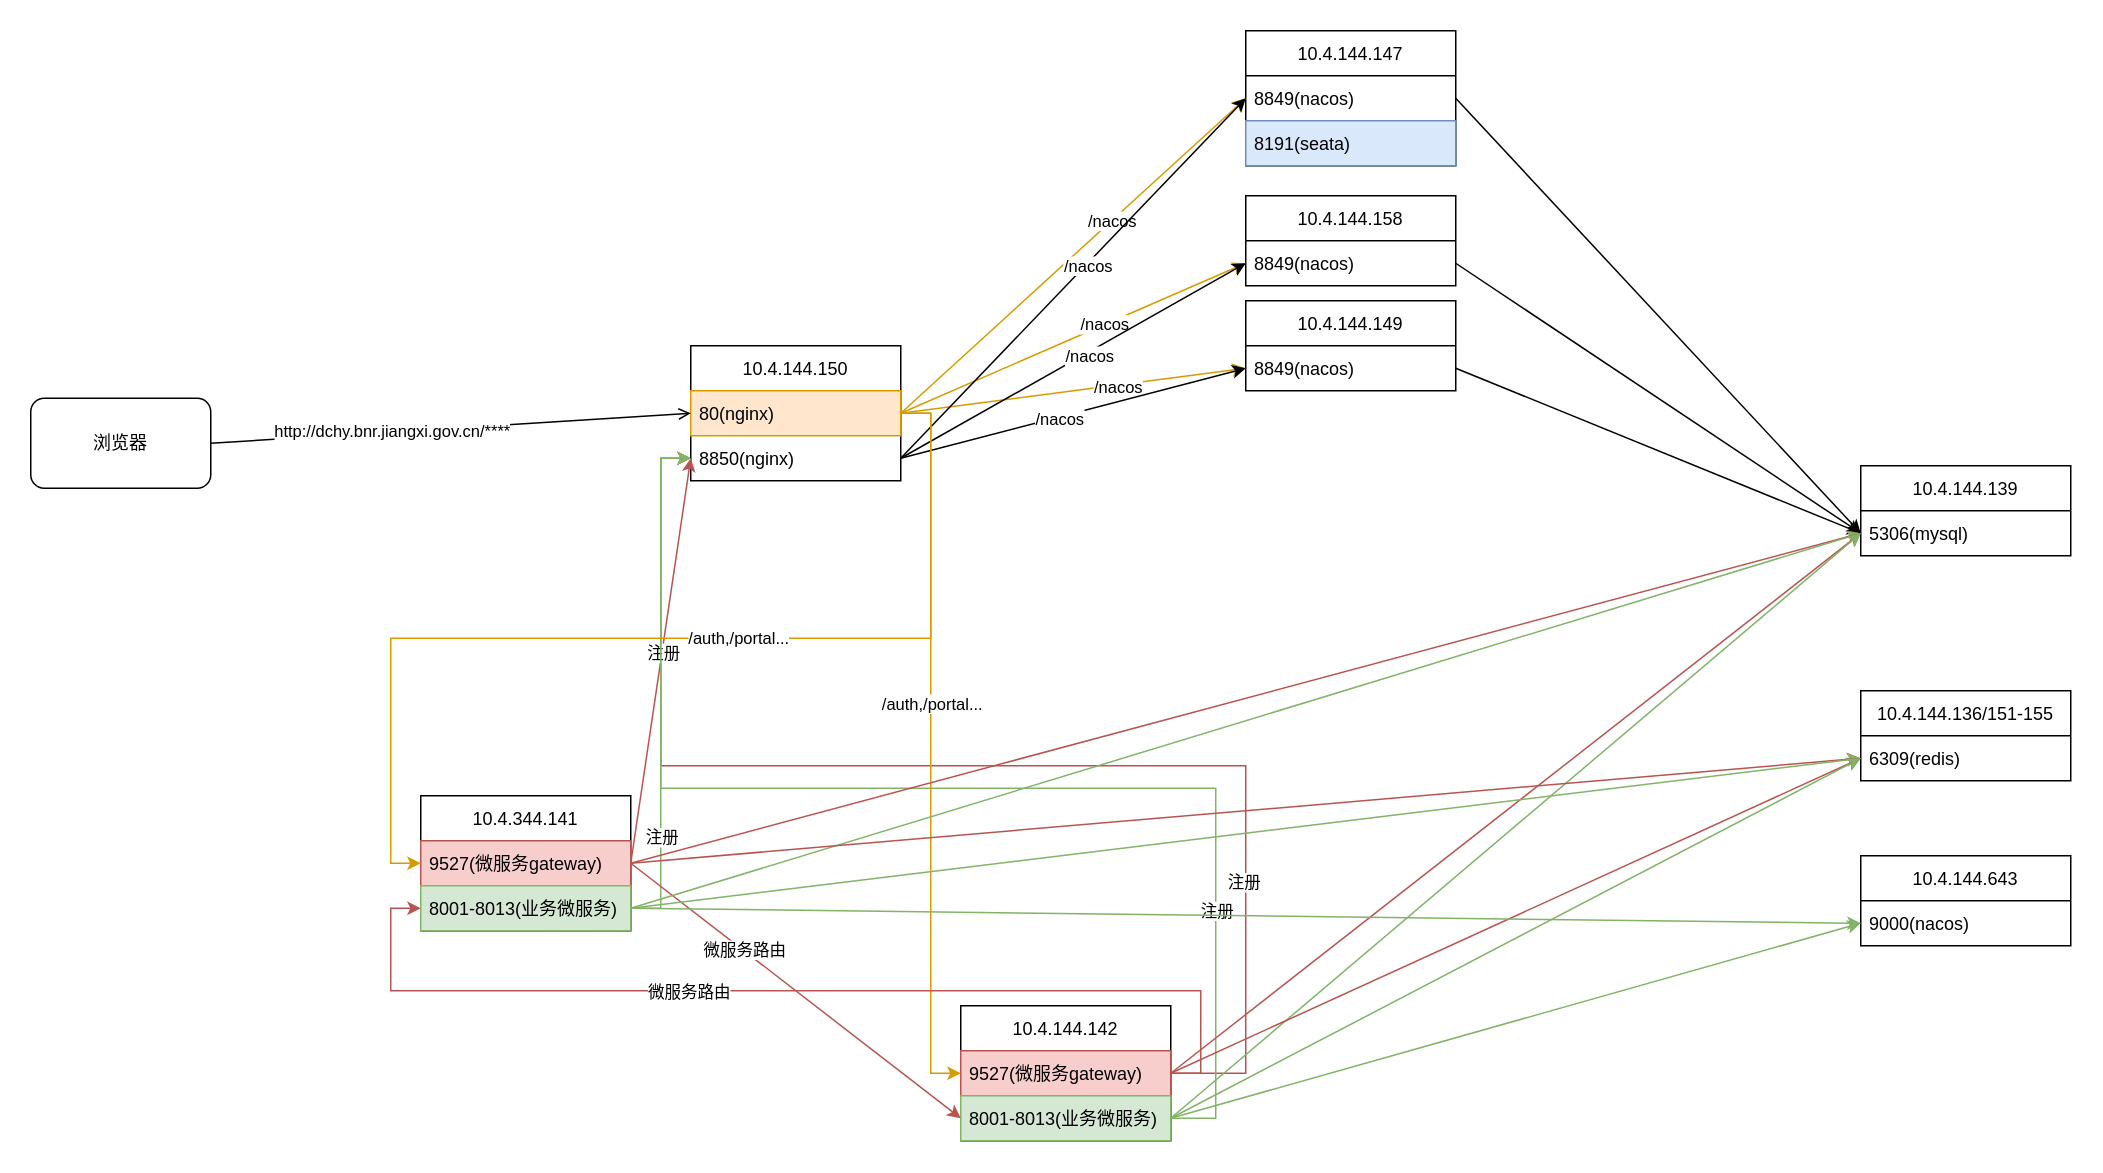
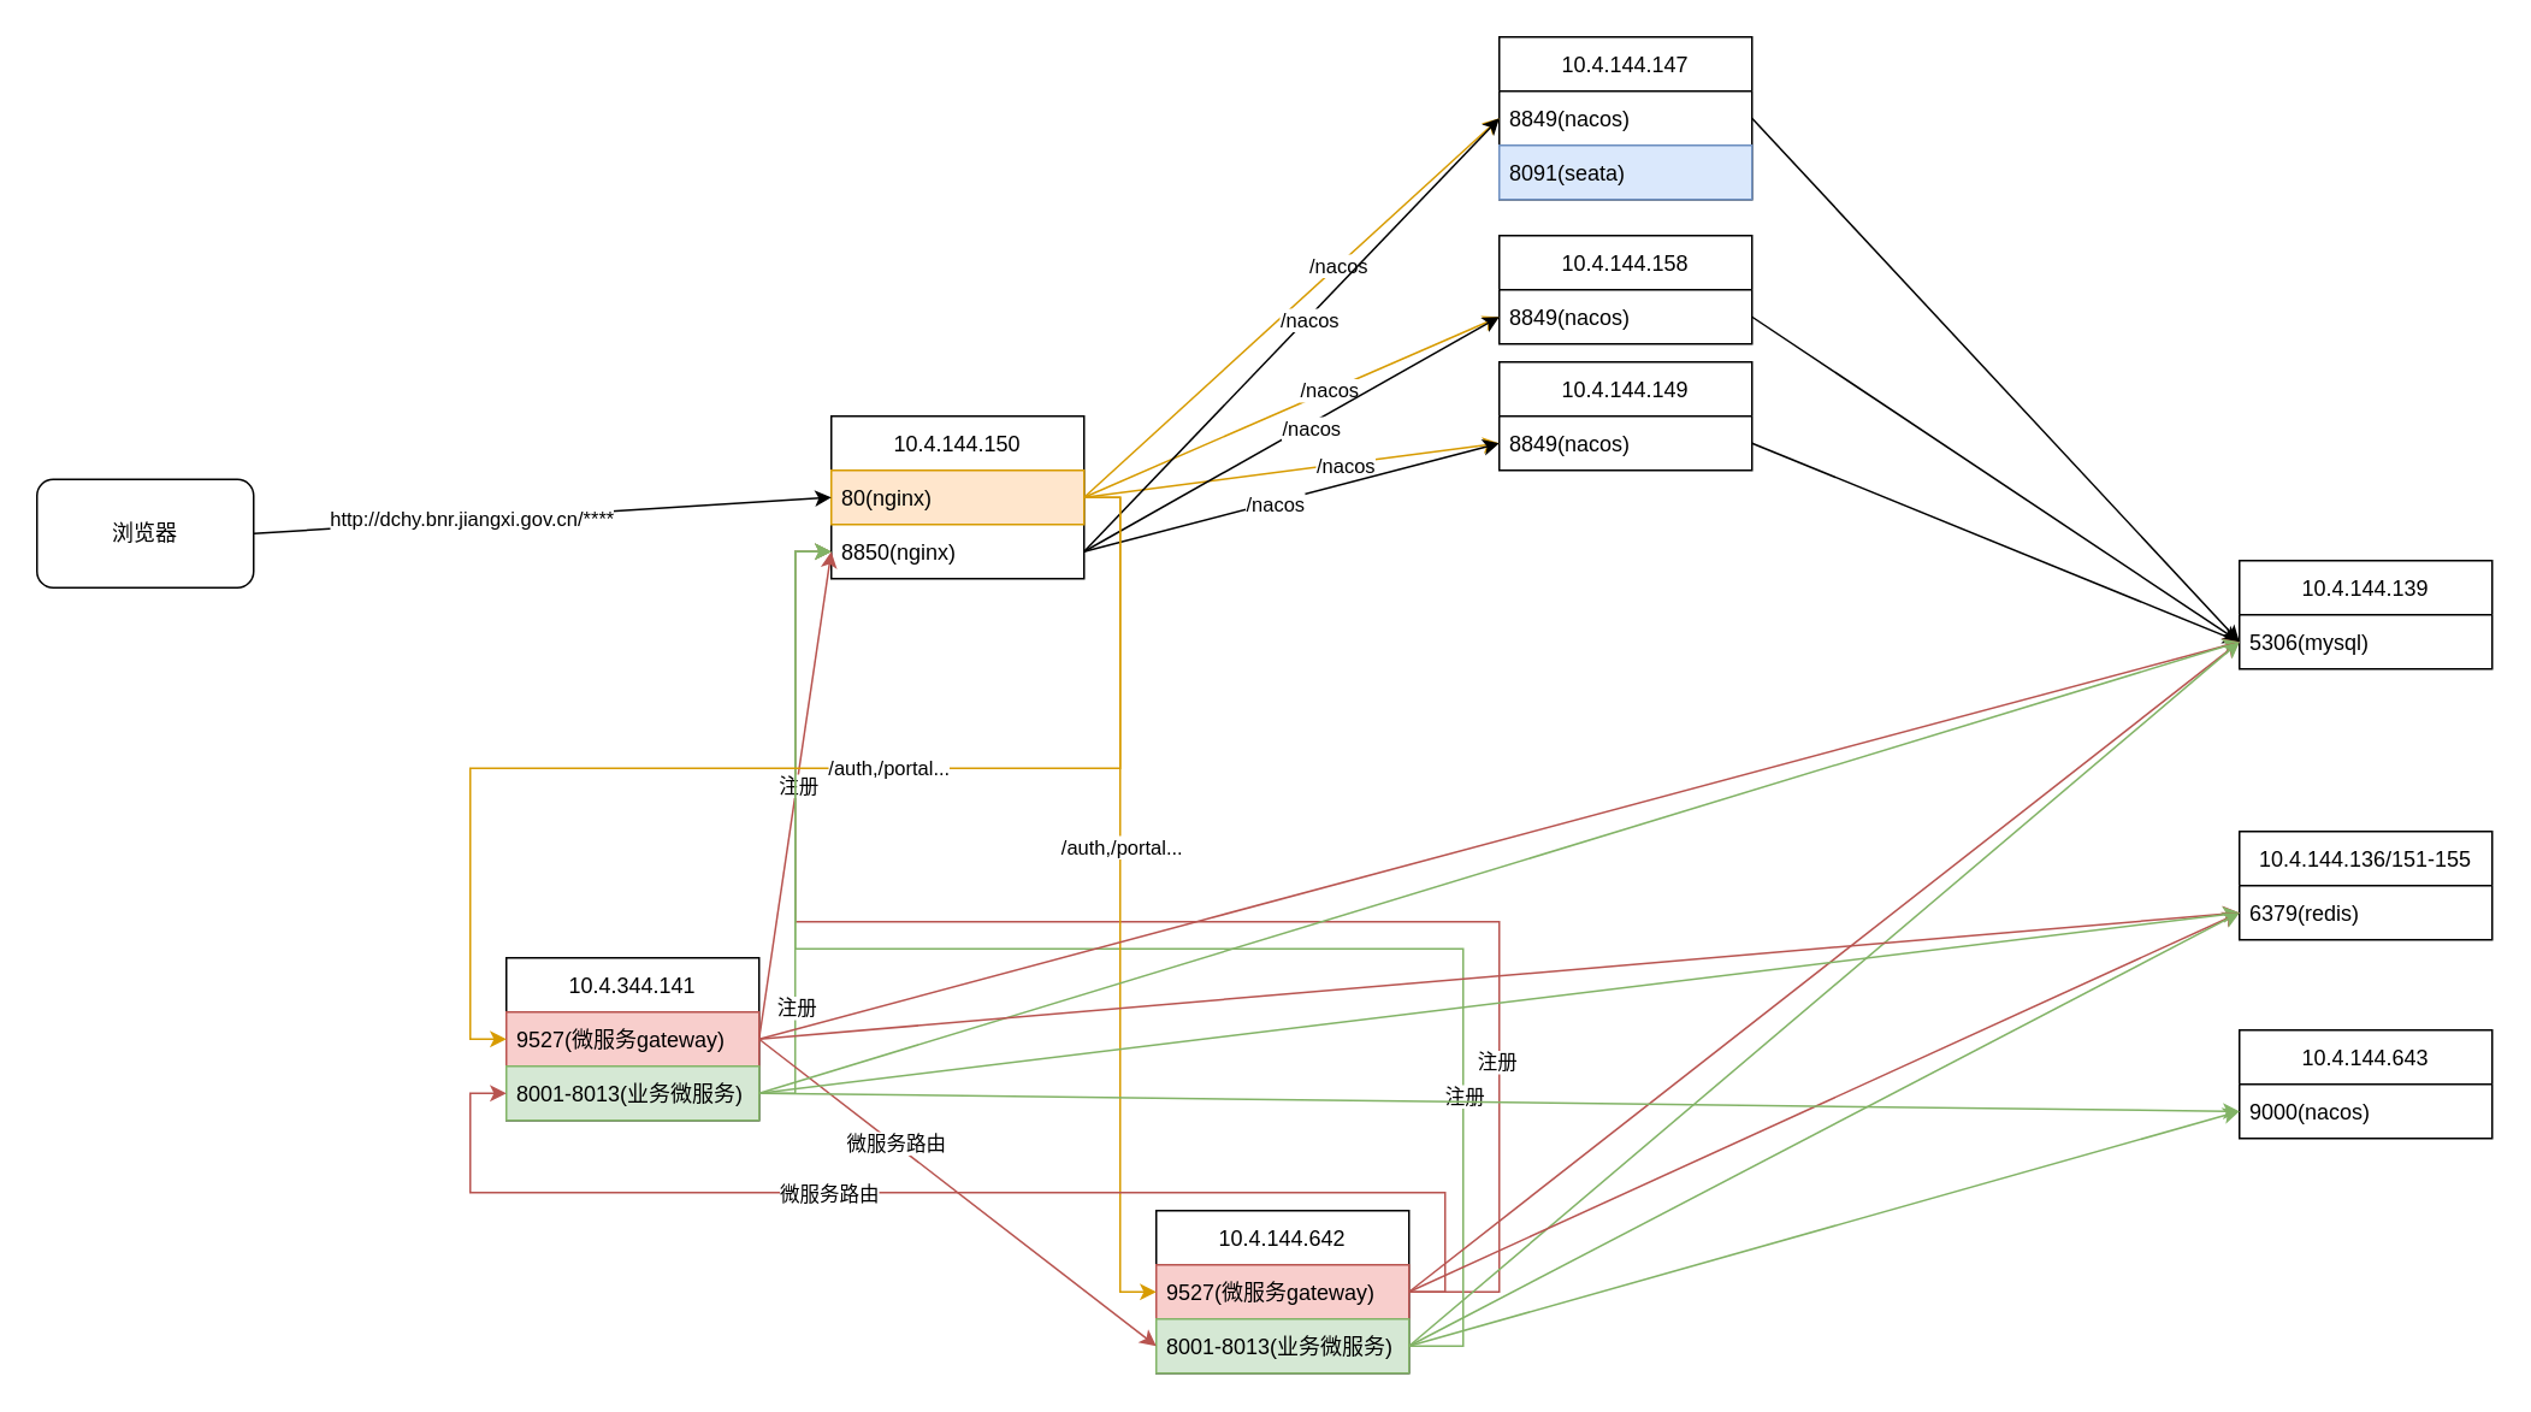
- <mxCell id="7" value="8191(seata)" style="text;strokeColor=#6c8ebf;fillColor=#dae8fc;align=left;verticalAlign=middle;spacingLeft=4;spacingRight=4;overflow=hidden;points=[[0,0.5],[1,0.5]];portConstraint=eastwest;rotatable=0;" parent="5" vertex="1"><mxGeometry y="60" width="140" height="30" as="geometry" /></mxCell>
+ <mxCell id="7" value="8091(seata)" style="text;strokeColor=#6c8ebf;fillColor=#dae8fc;align=left;verticalAlign=middle;spacingLeft=4;spacingRight=4;overflow=hidden;points=[[0,0.5],[1,0.5]];portConstraint=eastwest;rotatable=0;" parent="5" vertex="1"><mxGeometry y="60" width="140" height="30" as="geometry" /></mxCell>
- <mxCell id="8" style="rounded=0;orthogonalLoop=1;jettySize=auto;html=1;entryX=0;entryY=0.5;entryDx=0;entryDy=0;exitX=1;exitY=0.5;exitDx=0;exitDy=0;endArrow=open;" parent="1" source="10" target="3" edge="1"><mxGeometry relative="1" as="geometry" /></mxCell>
+ <mxCell id="8" style="rounded=0;orthogonalLoop=1;jettySize=auto;html=1;entryX=0;entryY=0.5;entryDx=0;entryDy=0;exitX=1;exitY=0.5;exitDx=0;exitDy=0;" parent="1" source="10" target="3" edge="1"><mxGeometry relative="1" as="geometry" /></mxCell>
- <mxCell id="59" value="6309(redis)" style="text;strokeColor=none;fillColor=none;align=left;verticalAlign=middle;spacingLeft=4;spacingRight=4;overflow=hidden;points=[[0,0.5],[1,0.5]];portConstraint=eastwest;rotatable=0;" parent="58" vertex="1"><mxGeometry y="30" width="140" height="30" as="geometry" /></mxCell>
+ <mxCell id="59" value="6379(redis)" style="text;strokeColor=none;fillColor=none;align=left;verticalAlign=middle;spacingLeft=4;spacingRight=4;overflow=hidden;points=[[0,0.5],[1,0.5]];portConstraint=eastwest;rotatable=0;" parent="58" vertex="1"><mxGeometry y="30" width="140" height="30" as="geometry" /></mxCell>
- <mxCell id="32" value="10.4.144.142" style="swimlane;fontStyle=0;childLayout=stackLayout;horizontal=1;startSize=30;horizontalStack=0;resizeParent=1;resizeParentMax=0;resizeLast=0;collapsible=1;marginBottom=0;" parent="1" vertex="1"><mxGeometry x="640" y="670" width="140" height="90" as="geometry" /></mxCell>
+ <mxCell id="32" value="10.4.144.642" style="swimlane;fontStyle=0;childLayout=stackLayout;horizontal=1;startSize=30;horizontalStack=0;resizeParent=1;resizeParentMax=0;resizeLast=0;collapsible=1;marginBottom=0;" parent="1" vertex="1"><mxGeometry x="640" y="670" width="140" height="90" as="geometry" /></mxCell>
